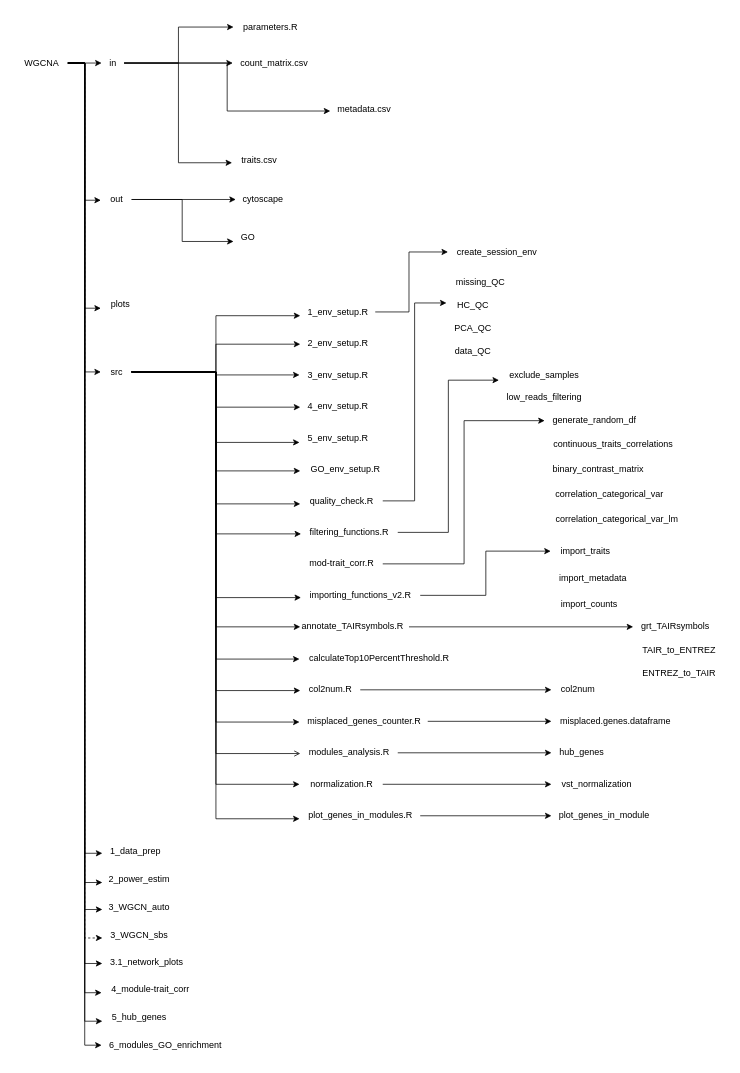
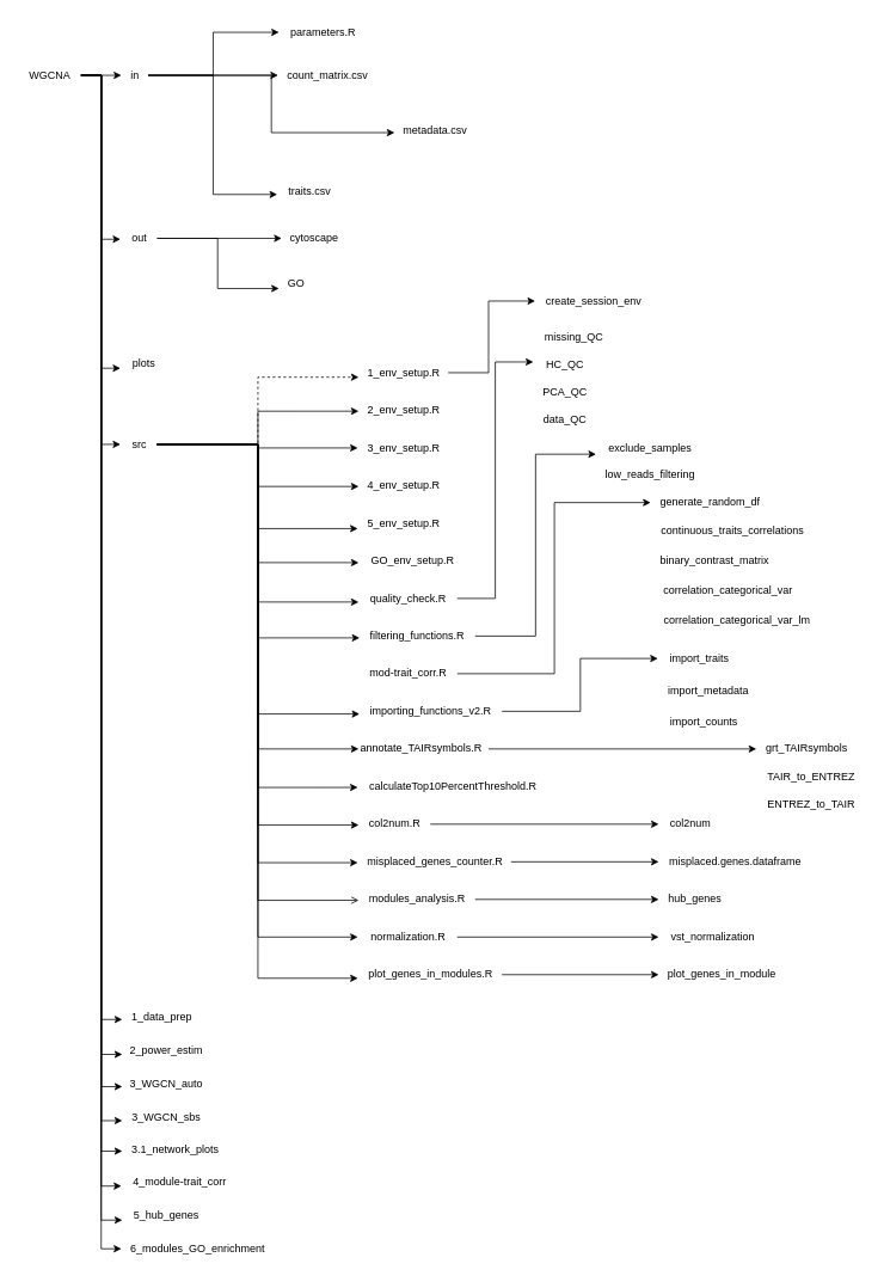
- <mxCell id="65" style="edgeStyle=orthogonalEdgeStyle;rounded=0;orthogonalLoop=1;jettySize=auto;html=1;entryX=0;entryY=0.667;entryDx=0;entryDy=0;entryPerimeter=0;" edge="1" parent="1" source="20" target="55"><mxGeometry relative="1" as="geometry" /></mxCell>
+ <mxCell id="65" style="edgeStyle=orthogonalEdgeStyle;rounded=0;orthogonalLoop=1;jettySize=auto;html=1;entryX=0;entryY=0.667;entryDx=0;entryDy=0;entryPerimeter=0;dashed=1;" edge="1" parent="1" source="20" target="55"><mxGeometry relative="1" as="geometry" /></mxCell>
- <mxCell id="50" style="edgeStyle=orthogonalEdgeStyle;rounded=0;orthogonalLoop=1;jettySize=auto;html=1;entryX=0.01;entryY=0.633;entryDx=0;entryDy=0;entryPerimeter=0;dashed=1;" parent="1" source="3" target="42" edge="1"><mxGeometry relative="1" as="geometry" /></mxCell>
+ <mxCell id="50" style="edgeStyle=orthogonalEdgeStyle;rounded=0;orthogonalLoop=1;jettySize=auto;html=1;entryX=0.01;entryY=0.633;entryDx=0;entryDy=0;entryPerimeter=0;" parent="1" source="3" target="42" edge="1"><mxGeometry relative="1" as="geometry" /></mxCell>
